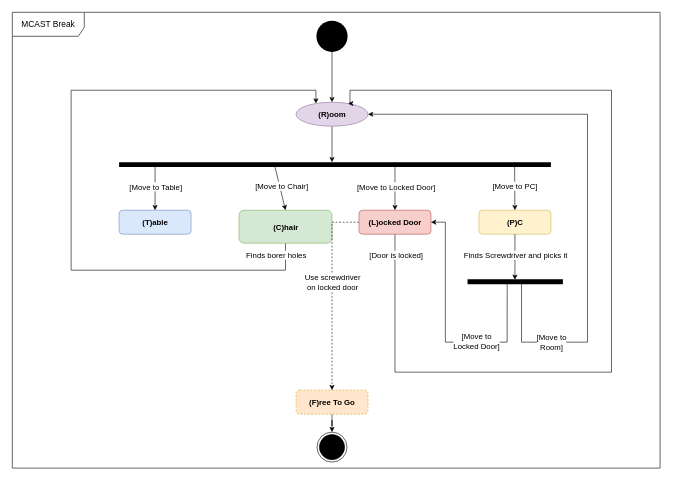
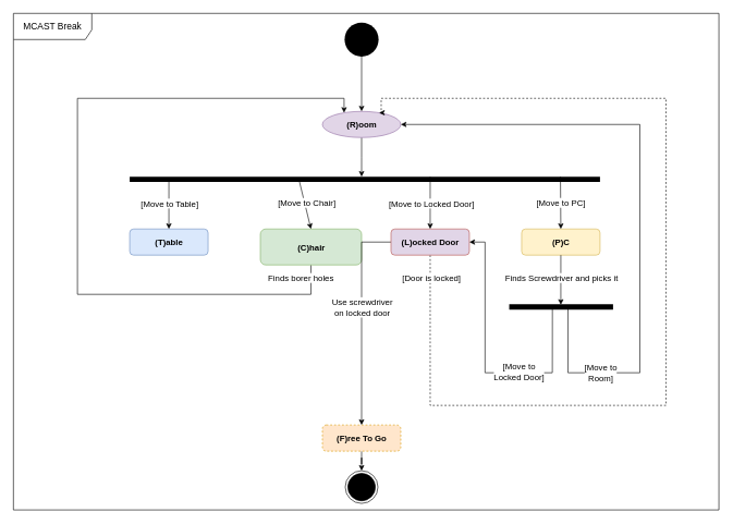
- <mxCell id="19" value="(L)ocked Door" style="html=1;strokeColor=#b85450;rounded=1;fillColor=#f8cecc;fontSize=13;fontStyle=1" parent="1" vertex="1"><mxGeometry x="598" y="350" width="120" height="40" as="geometry" /></mxCell>
+ <mxCell id="19" value="(L)ocked Door" style="html=1;strokeColor=#b85450;rounded=1;fillColor=#e1d5e7;fontSize=13;fontStyle=1;" parent="1" vertex="1"><mxGeometry x="598" y="350" width="120" height="40" as="geometry" /></mxCell>
- <mxCell id="15" style="edgeStyle=orthogonalEdgeStyle;rounded=0;orthogonalLoop=1;jettySize=auto;html=1;exitX=0.5;exitY=1;exitDx=0;exitDy=0;strokeColor=#000000;strokeWidth=1;fontSize=14;entryX=0.75;entryY=0;entryDx=0;entryDy=0;" parent="1" source="19" target="9" edge="1"><mxGeometry relative="1" as="geometry"><mxPoint x="858" y="170" as="targetPoint" /><Array as="points"><mxPoint x="658" y="620" /><mxPoint x="1019" y="620" /><mxPoint x="1019" y="150" /><mxPoint x="583" y="150" /></Array></mxGeometry></mxCell>
+ <mxCell id="15" style="edgeStyle=orthogonalEdgeStyle;rounded=0;orthogonalLoop=1;jettySize=auto;html=1;exitX=0.5;exitY=1;exitDx=0;exitDy=0;strokeColor=#000000;strokeWidth=1;fontSize=14;entryX=0.75;entryY=0;entryDx=0;entryDy=0;dashed=1;" parent="1" source="19" target="9" edge="1"><mxGeometry relative="1" as="geometry"><mxPoint x="858" y="170" as="targetPoint" /><Array as="points"><mxPoint x="658" y="620" /><mxPoint x="1019" y="620" /><mxPoint x="1019" y="150" /><mxPoint x="583" y="150" /></Array></mxGeometry></mxCell>
- <mxCell id="17" style="edgeStyle=orthogonalEdgeStyle;rounded=0;orthogonalLoop=1;jettySize=auto;html=1;exitX=0;exitY=0.5;exitDx=0;exitDy=0;entryX=0.5;entryY=0;entryDx=0;entryDy=0;fontSize=13;dashed=1;" parent="1" source="19" target="7" edge="1"><mxGeometry relative="1" as="geometry" /></mxCell>
+ <mxCell id="17" style="edgeStyle=orthogonalEdgeStyle;rounded=0;orthogonalLoop=1;jettySize=auto;html=1;exitX=0;exitY=0.5;exitDx=0;exitDy=0;entryX=0.5;entryY=0;entryDx=0;entryDy=0;fontSize=13;" parent="1" source="19" target="7" edge="1"><mxGeometry relative="1" as="geometry" /></mxCell>
